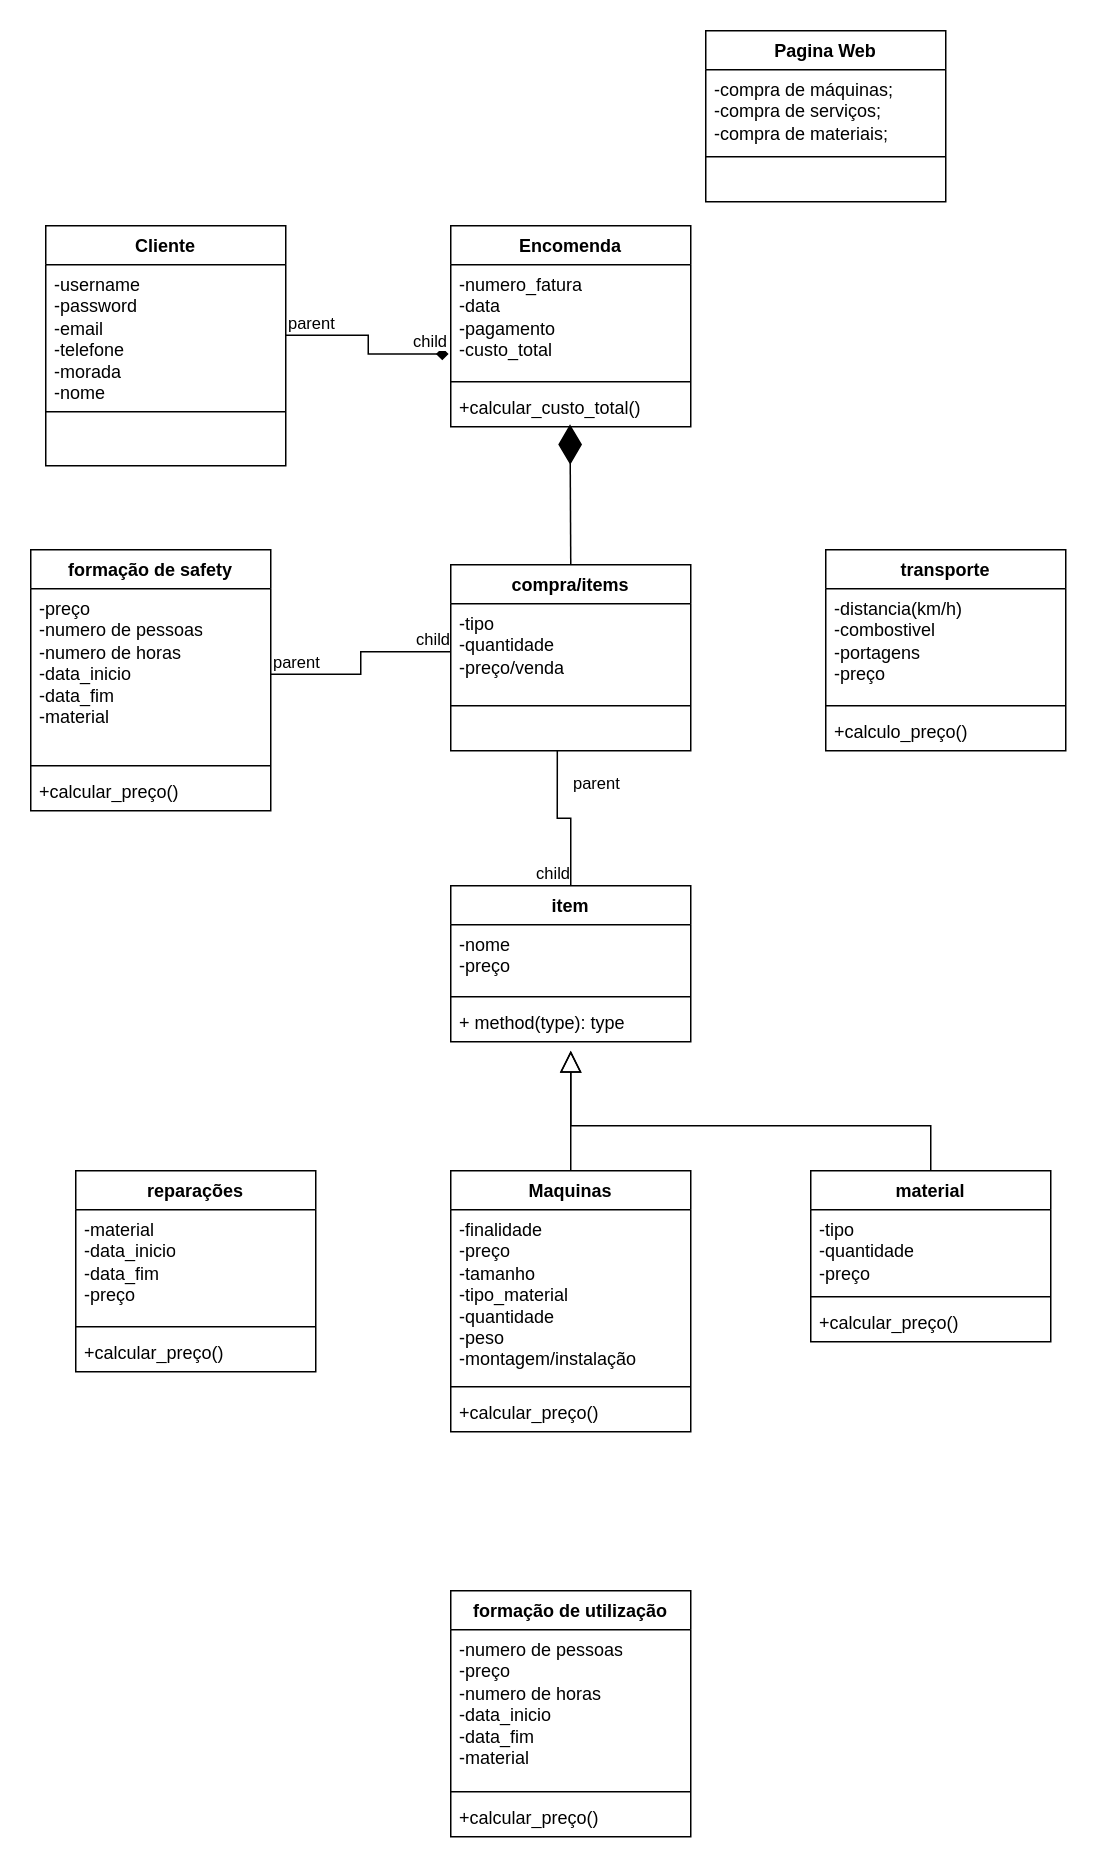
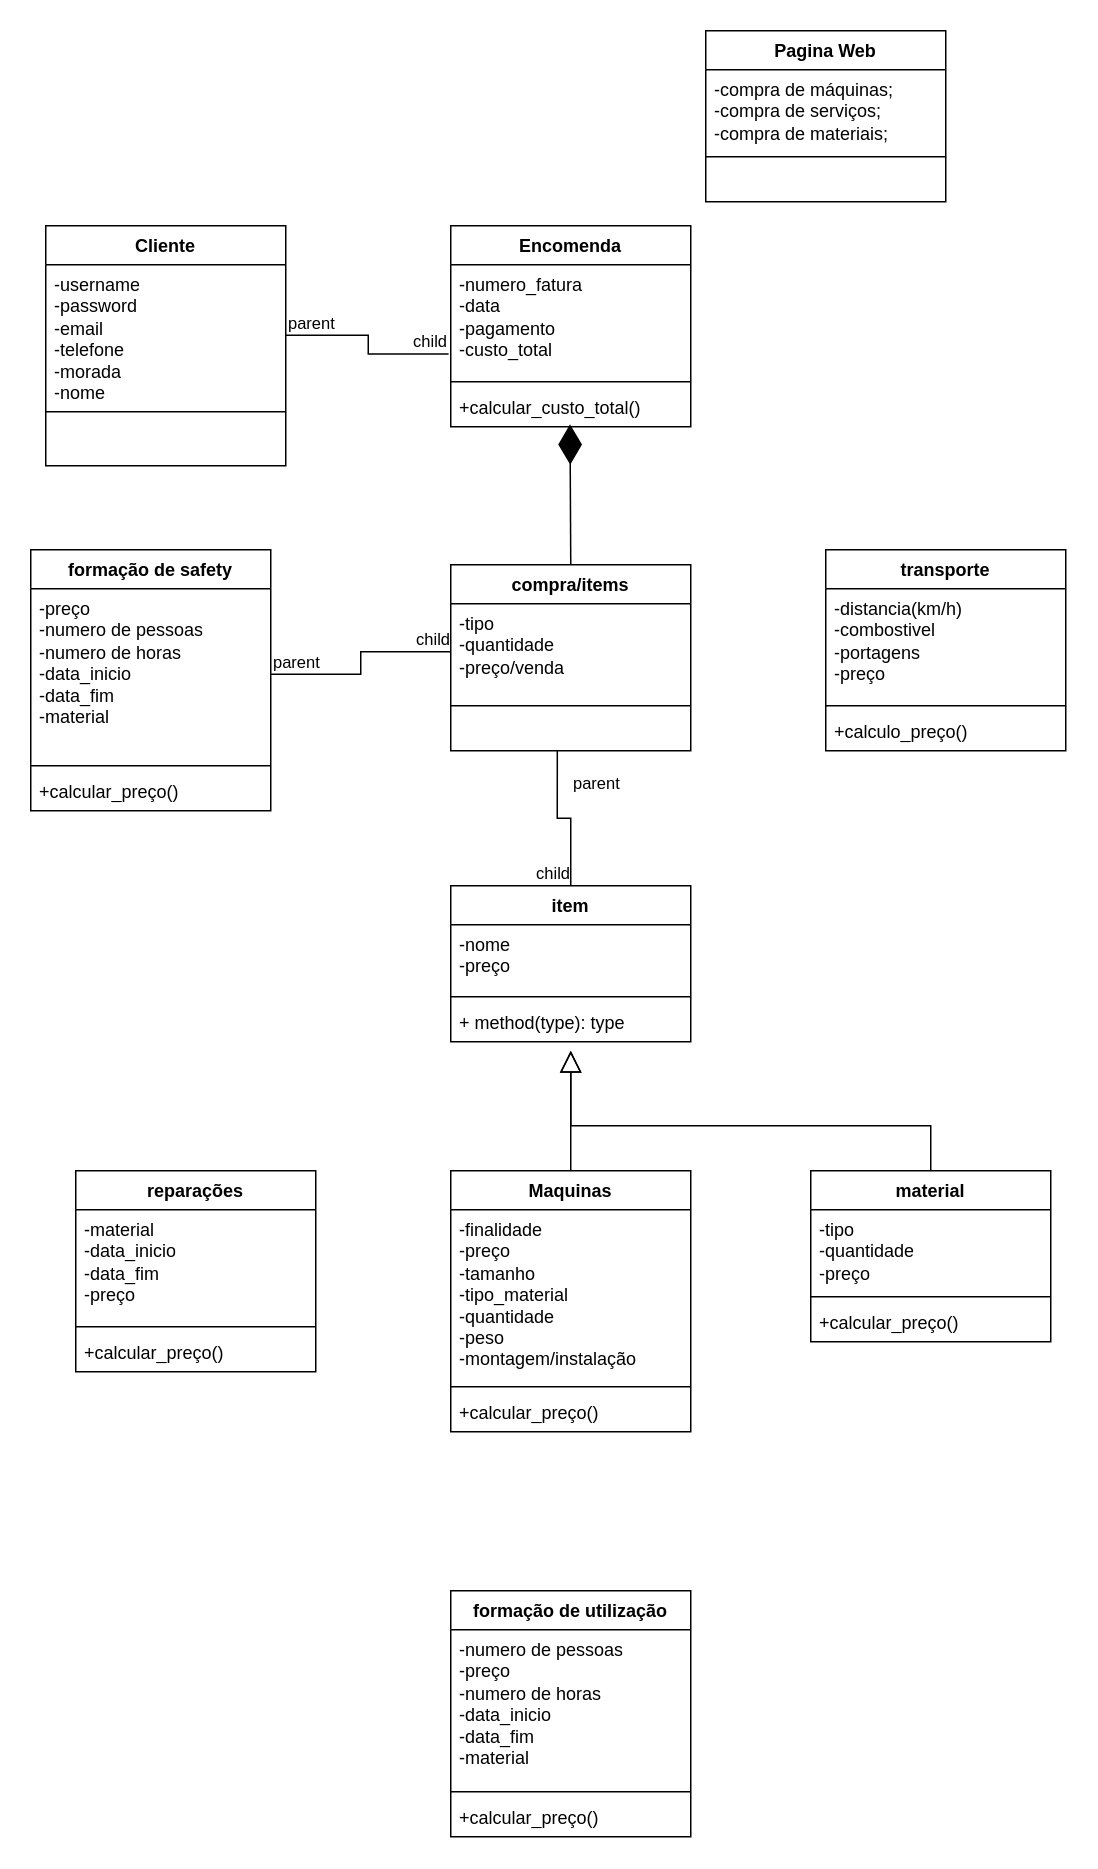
- <mxCell id="42" value="" style="endArrow=diamond;html=1;edgeStyle=orthogonalEdgeStyle;rounded=0;exitX=1;exitY=0.5;exitDx=0;exitDy=0;entryX=-0.009;entryY=0.804;entryDx=0;entryDy=0;entryPerimeter=0;" edge="1" parent="1" source="3" target="39"><mxGeometry relative="1" as="geometry"><mxPoint x="270" y="340" as="sourcePoint" /><mxPoint x="430" y="340" as="targetPoint" /></mxGeometry></mxCell>
+ <mxCell id="42" value="" style="endArrow=none;html=1;edgeStyle=orthogonalEdgeStyle;rounded=0;exitX=1;exitY=0.5;exitDx=0;exitDy=0;entryX=-0.009;entryY=0.804;entryDx=0;entryDy=0;entryPerimeter=0;" edge="1" parent="1" source="3" target="39"><mxGeometry relative="1" as="geometry"><mxPoint x="270" y="340" as="sourcePoint" /><mxPoint x="430" y="340" as="targetPoint" /></mxGeometry></mxCell>
